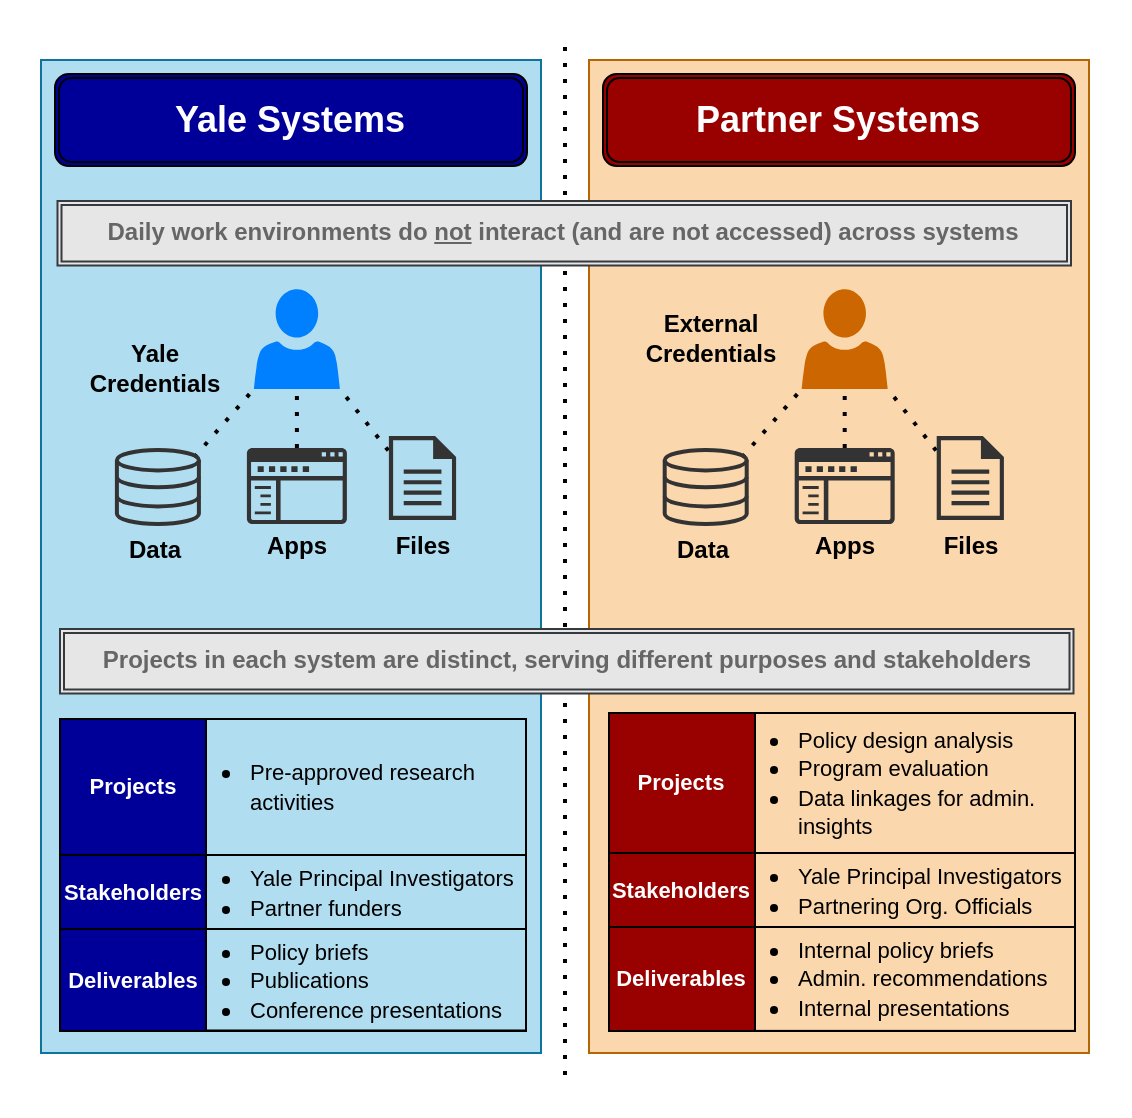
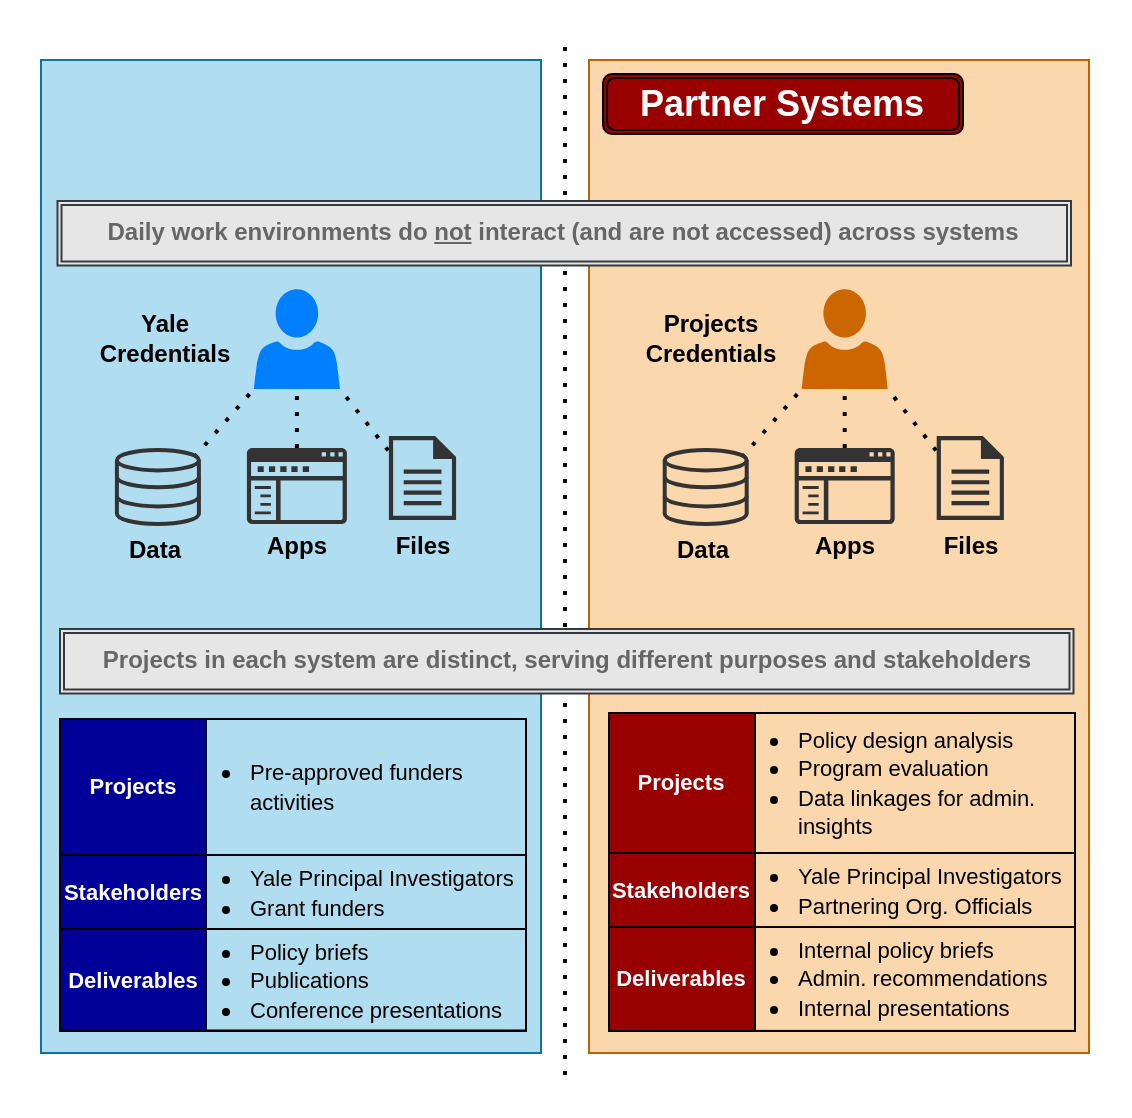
- <mxCell id="47" value="&lt;span style=&quot;font-size: 18px;&quot;&gt;Yale Systems&lt;/span&gt;" style="shape=ext;double=1;rounded=1;whiteSpace=wrap;html=1;fillColor=#000099;fontSize=18;fontStyle=1;fontColor=#FFFFFF;" vertex="1" parent="1"><mxGeometry x="27" y="36.5" width="236" height="46" as="geometry" /></mxCell>
- <mxCell id="48" value="&lt;span style=&quot;font-size: 18px;&quot;&gt;Partner Systems&lt;/span&gt;" style="shape=ext;double=1;rounded=1;whiteSpace=wrap;html=1;fillColor=#990000;fontSize=18;fontStyle=1;fontColor=#FFFFFF;" vertex="1" parent="1"><mxGeometry x="301" y="36.5" width="236" height="46" as="geometry" /></mxCell>
+ <mxCell id="48" value="&lt;span style=&quot;font-size: 18px;&quot;&gt;Partner Systems&lt;/span&gt;" style="shape=ext;double=1;rounded=1;whiteSpace=wrap;html=1;fillColor=#990000;fontSize=18;fontStyle=1;fontColor=#FFFFFF;" vertex="1" parent="1"><mxGeometry x="301" y="36.5" width="180" height="30" as="geometry" /></mxCell>
- <mxCell id="9" value="External&lt;div&gt;Credentials&lt;/div&gt;" style="text;html=1;align=center;verticalAlign=middle;resizable=0;points=[];autosize=1;strokeColor=none;fillColor=none;fontStyle=1" vertex="1" parent="1"><mxGeometry x="315" y="148.5" width="79" height="41" as="geometry" /></mxCell>
+ <mxCell id="9" value="Projects&lt;div&gt;Credentials&lt;/div&gt;" style="text;html=1;align=center;verticalAlign=middle;resizable=0;points=[];autosize=1;strokeColor=none;fillColor=none;fontStyle=1" vertex="1" parent="1"><mxGeometry x="315" y="148.5" width="79" height="41" as="geometry" /></mxCell>
- <mxCell id="8" value="Yale&lt;div&gt;Credentials&lt;/div&gt;" style="text;html=1;align=center;verticalAlign=middle;resizable=0;points=[];autosize=1;strokeColor=none;fillColor=none;fontStyle=1" vertex="1" parent="1"><mxGeometry x="37.95" y="163.5" width="79" height="41" as="geometry" /></mxCell>
+ <mxCell id="8" value="Yale&lt;div&gt;Credentials&lt;/div&gt;" style="text;html=1;align=center;verticalAlign=middle;resizable=0;points=[];autosize=1;strokeColor=none;fillColor=none;fontStyle=1" vertex="1" parent="1"><mxGeometry x="42.95" y="148.5" width="79" height="41" as="geometry" /></mxCell>
- <mxCell id="40" value="&lt;ul style=&quot;padding-left: 20px;&quot;&gt;&lt;li&gt;&lt;span style=&quot;font-size: 11px;&quot;&gt;Pre-approved research activities&lt;/span&gt;&lt;/li&gt;&lt;/ul&gt;" style="connectable=0;recursiveResize=0;strokeColor=inherit;fillColor=none;align=left;whiteSpace=wrap;html=1;" vertex="1" parent="38"><mxGeometry x="73" width="160" height="68" as="geometry"><mxRectangle width="160" height="68" as="alternateBounds" /></mxGeometry></mxCell>
+ <mxCell id="40" value="&lt;ul style=&quot;padding-left: 20px;&quot;&gt;&lt;li&gt;&lt;span style=&quot;font-size: 11px;&quot;&gt;Pre-approved funders activities&lt;/span&gt;&lt;/li&gt;&lt;/ul&gt;" style="connectable=0;recursiveResize=0;strokeColor=inherit;fillColor=none;align=left;whiteSpace=wrap;html=1;" vertex="1" parent="38"><mxGeometry x="73" width="160" height="68" as="geometry"><mxRectangle width="160" height="68" as="alternateBounds" /></mxGeometry></mxCell>
- <mxCell id="43" value="&lt;ul style=&quot;padding-left: 0px;&quot;&gt;&lt;li&gt;&lt;span style=&quot;font-size: 11px; background-color: initial;&quot;&gt;Yale Principal Investigators&lt;/span&gt;&lt;/li&gt;&lt;li&gt;&lt;span style=&quot;font-size: 11px; background-color: initial;&quot;&gt;Partner funders&lt;/span&gt;&lt;/li&gt;&lt;/ul&gt;" style="connectable=0;recursiveResize=0;strokeColor=inherit;fillColor=none;align=left;whiteSpace=wrap;html=1;spacingLeft=20;" vertex="1" parent="41"><mxGeometry x="73" width="160" height="37" as="geometry"><mxRectangle width="160" height="37" as="alternateBounds" /></mxGeometry></mxCell>
+ <mxCell id="43" value="&lt;ul style=&quot;padding-left: 0px;&quot;&gt;&lt;li&gt;&lt;span style=&quot;font-size: 11px; background-color: initial;&quot;&gt;Yale Principal Investigators&lt;/span&gt;&lt;/li&gt;&lt;li&gt;&lt;span style=&quot;font-size: 11px; background-color: initial;&quot;&gt;Grant funders&lt;/span&gt;&lt;/li&gt;&lt;/ul&gt;" style="connectable=0;recursiveResize=0;strokeColor=inherit;fillColor=none;align=left;whiteSpace=wrap;html=1;spacingLeft=20;" vertex="1" parent="41"><mxGeometry x="73" width="160" height="37" as="geometry"><mxRectangle width="160" height="37" as="alternateBounds" /></mxGeometry></mxCell>
